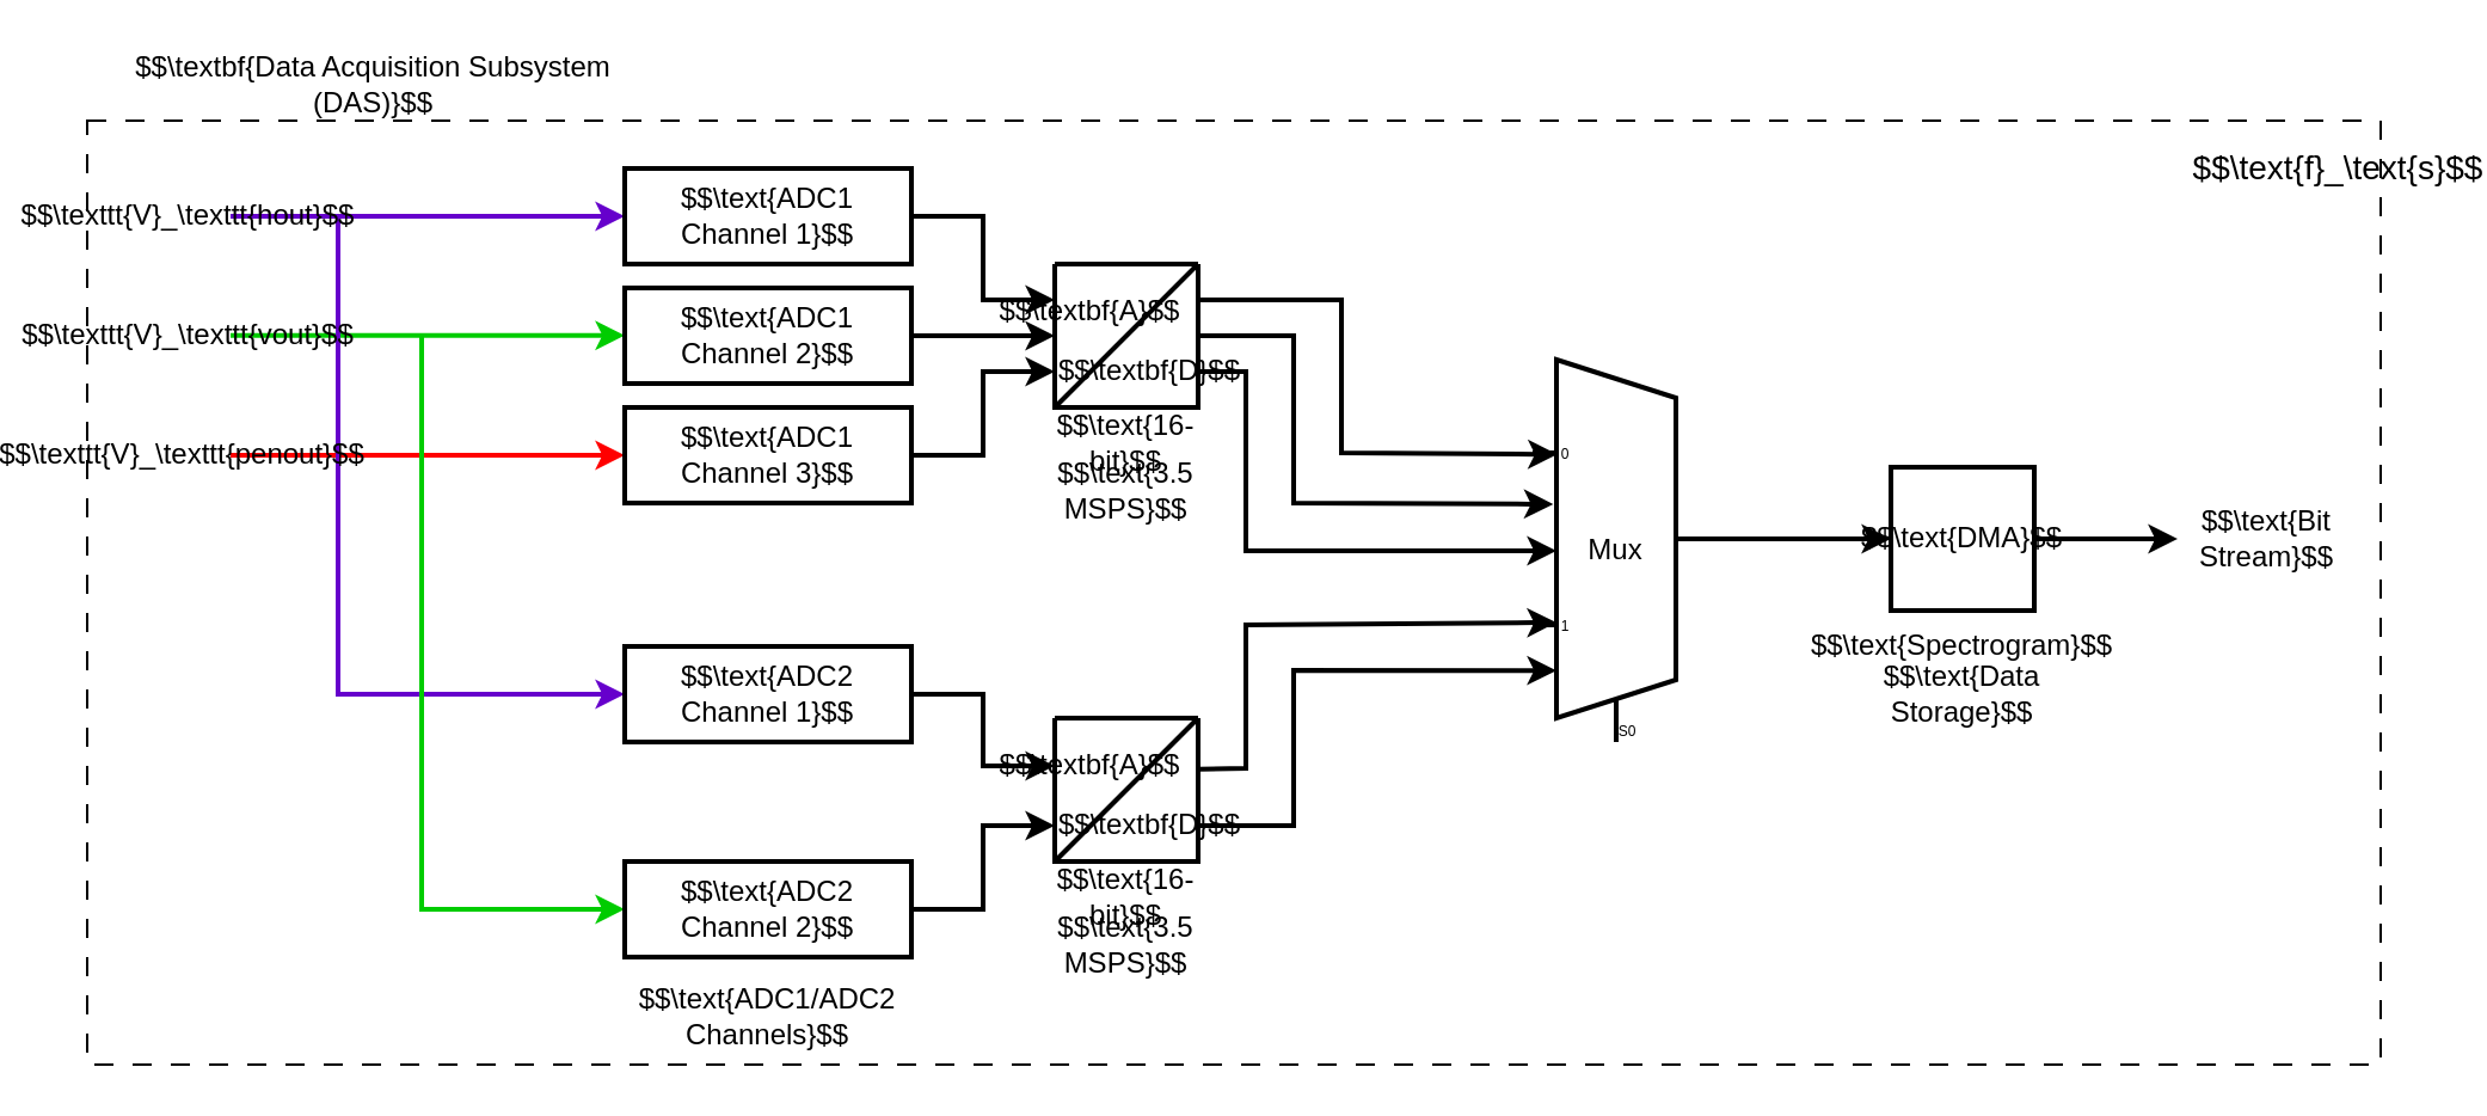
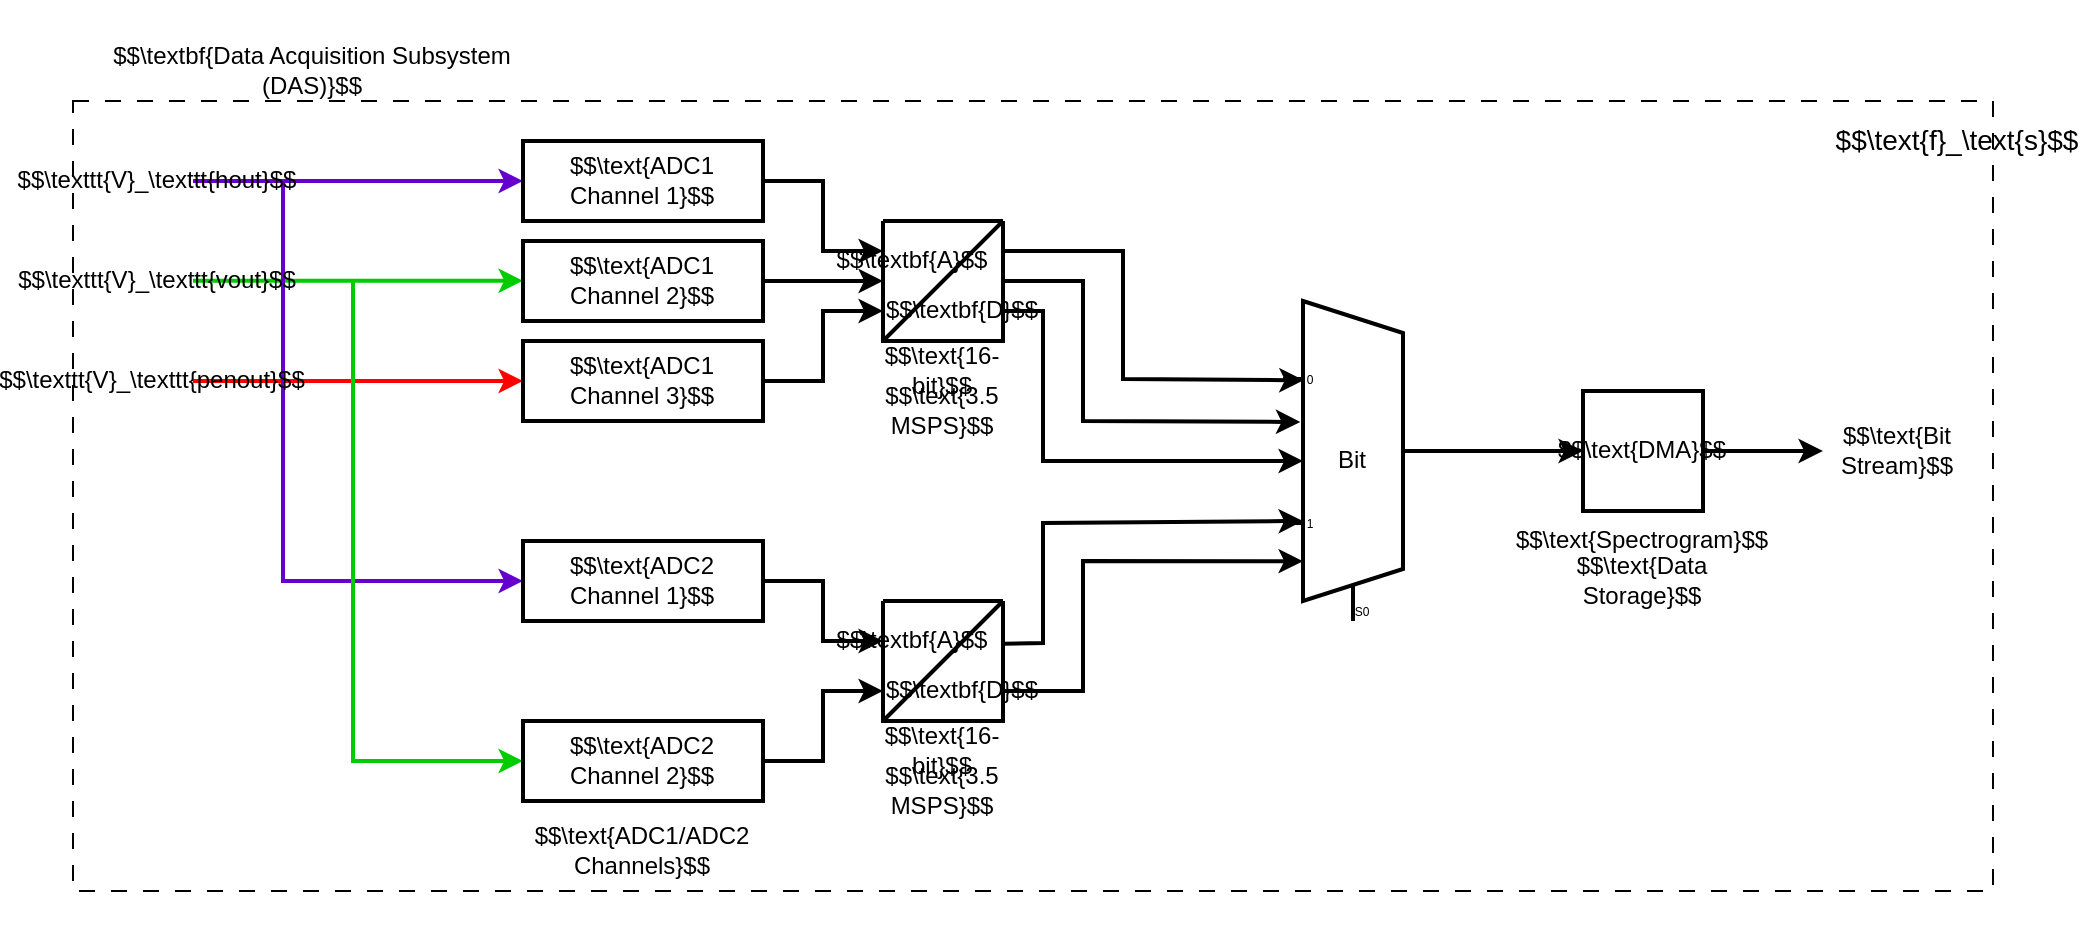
- <mxCell id="31" value="Mux" style="shadow=0;dashed=0;align=center;html=1;strokeWidth=2;shape=mxgraph.electrical.abstract.mux2;whiteSpace=wrap;" vertex="1" parent="1"><mxGeometry x="625" y="150" width="70" height="160" as="geometry" /></mxCell>
+ <mxCell id="31" value="Bit" style="shadow=0;dashed=0;align=center;html=1;strokeWidth=2;shape=mxgraph.electrical.abstract.mux2;whiteSpace=wrap;" vertex="1" parent="1"><mxGeometry x="625" y="150" width="70" height="160" as="geometry" /></mxCell>
